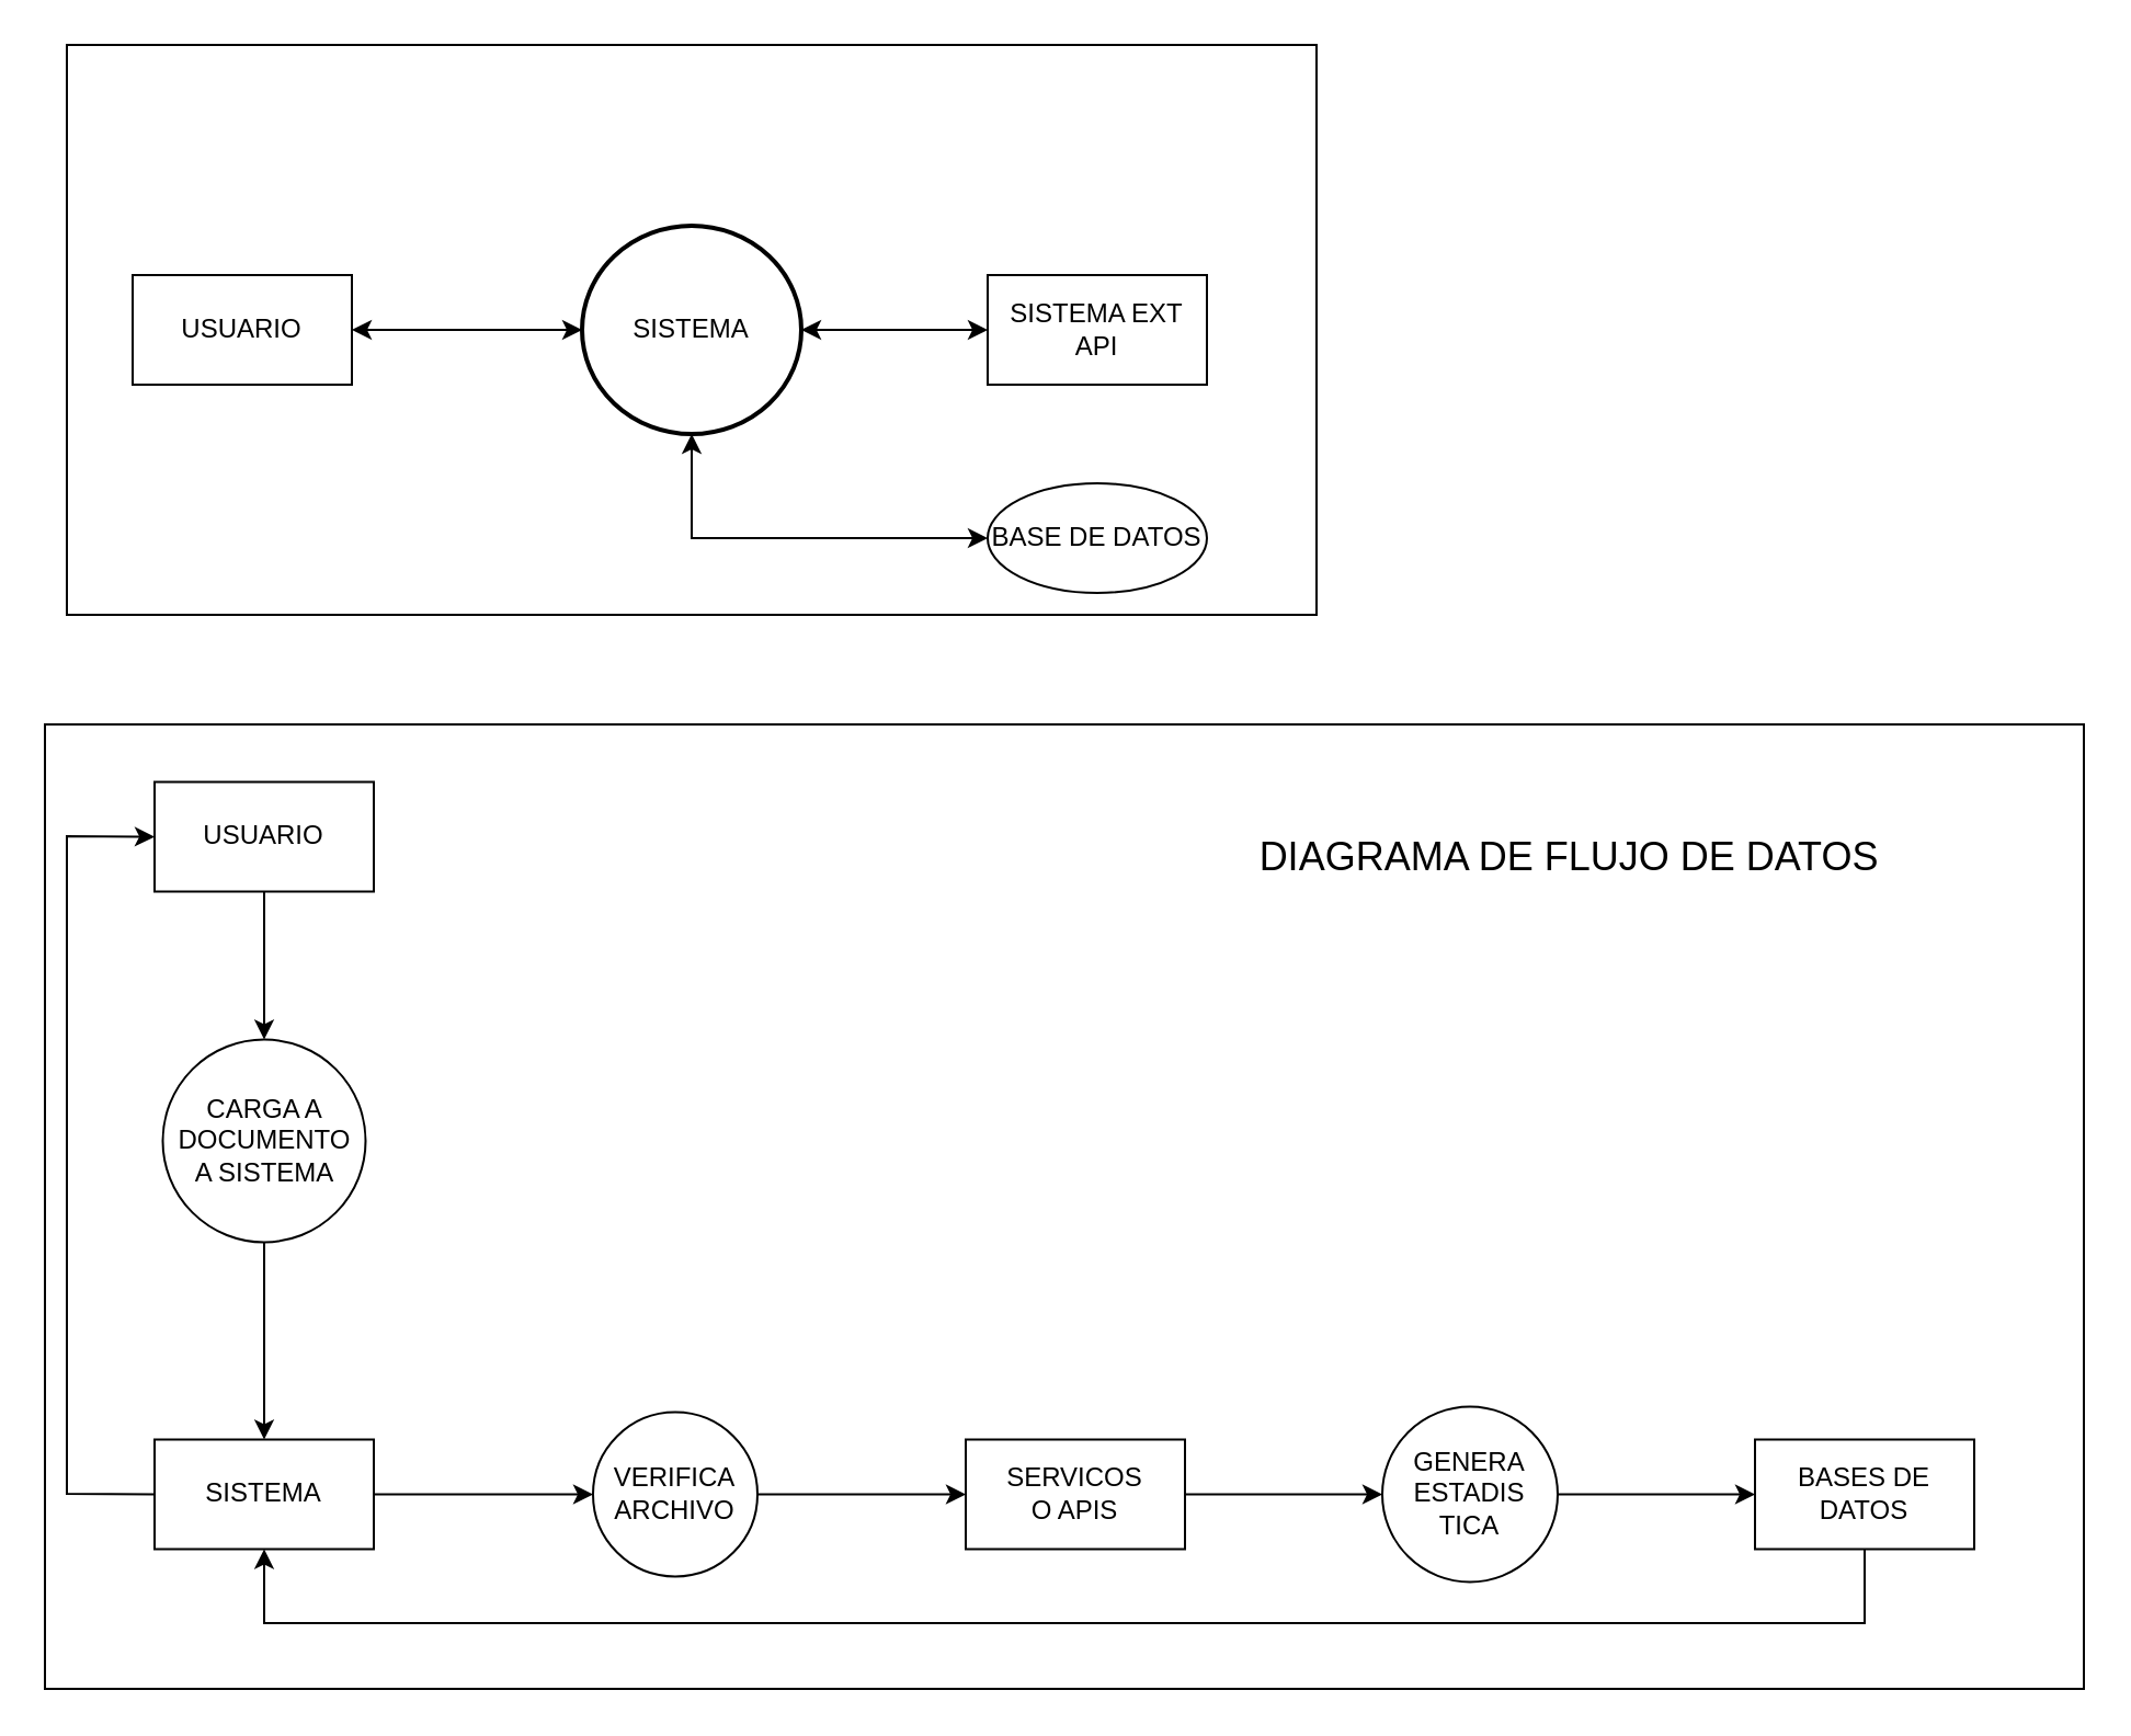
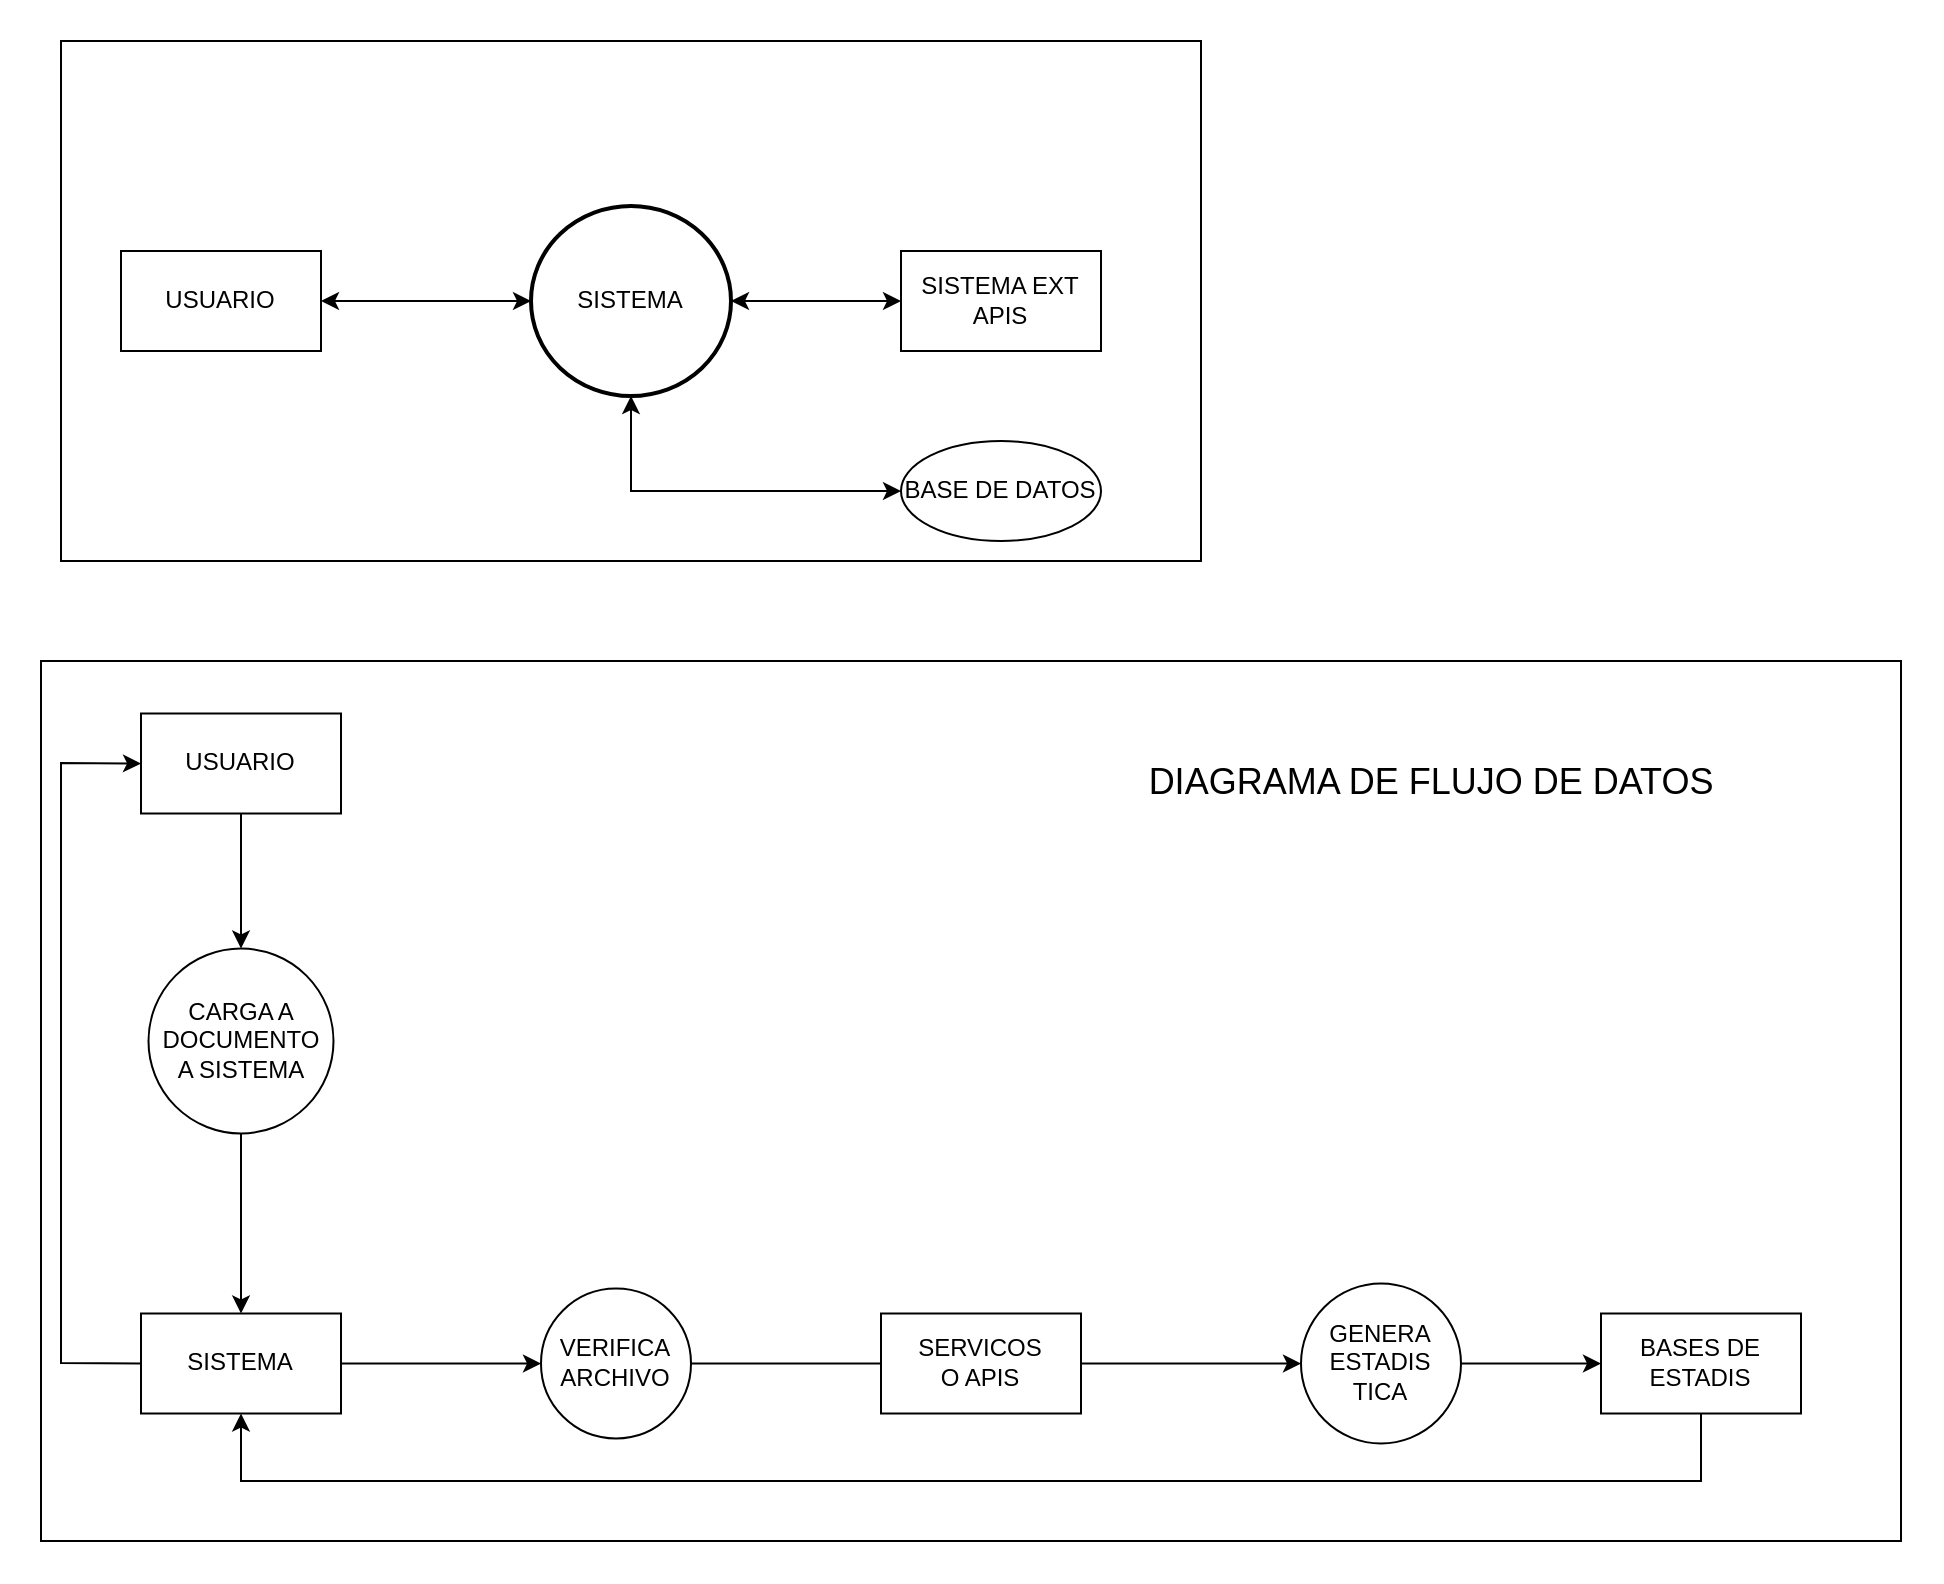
- <mxCell id="20" value="SISTEMA EXT&lt;div&gt;API&lt;/div&gt;" style="rounded=0;whiteSpace=wrap;html=1;" vertex="1" parent="1"><mxGeometry x="450" y="125" width="100" height="50" as="geometry" /></mxCell>
+ <mxCell id="20" value="SISTEMA EXT&lt;div&gt;APIS&lt;/div&gt;" style="rounded=0;whiteSpace=wrap;html=1;" vertex="1" parent="1"><mxGeometry x="450" y="125" width="100" height="50" as="geometry" /></mxCell>
- <mxCell id="11" value="BASES DE DATOS" style="rounded=0;whiteSpace=wrap;html=1;" vertex="1" parent="1"><mxGeometry x="800" y="656.25" width="100" height="50" as="geometry" /></mxCell>
+ <mxCell id="11" value="BASES DE ESTADIS" style="rounded=0;whiteSpace=wrap;html=1;" vertex="1" parent="1"><mxGeometry x="800" y="656.25" width="100" height="50" as="geometry" /></mxCell>
- <mxCell id="14" value="" style="endArrow=classic;html=1;rounded=0;exitX=1;exitY=0.5;exitDx=0;exitDy=0;entryX=0;entryY=0.5;entryDx=0;entryDy=0;" edge="1" parent="1" source="5" target="13"><mxGeometry width="50" height="50" relative="1" as="geometry"><mxPoint x="650" y="606.25" as="sourcePoint" /><mxPoint x="700" y="556.25" as="targetPoint" /></mxGeometry></mxCell>
+ <mxCell id="14" value="" style="endArrow=none;html=1;rounded=0;exitX=1;exitY=0.5;exitDx=0;exitDy=0;entryX=0;entryY=0.5;entryDx=0;entryDy=0;" edge="1" parent="1" source="5" target="13"><mxGeometry width="50" height="50" relative="1" as="geometry"><mxPoint x="650" y="606.25" as="sourcePoint" /><mxPoint x="700" y="556.25" as="targetPoint" /></mxGeometry></mxCell>
- <mxCell id="16" value="GENERA&lt;div&gt;ESTADIS&lt;/div&gt;&lt;div&gt;TICA&lt;/div&gt;" style="ellipse;whiteSpace=wrap;html=1;rounded=0;" vertex="1" parent="1"><mxGeometry x="630" y="641.25" width="80" height="80" as="geometry" /></mxCell>
+ <mxCell id="16" value="GENERA&lt;div&gt;ESTADIS&lt;/div&gt;&lt;div&gt;TICA&lt;/div&gt;" style="ellipse;whiteSpace=wrap;html=1;rounded=0;" vertex="1" parent="1"><mxGeometry x="650" y="641.25" width="80" height="80" as="geometry" /></mxCell>
